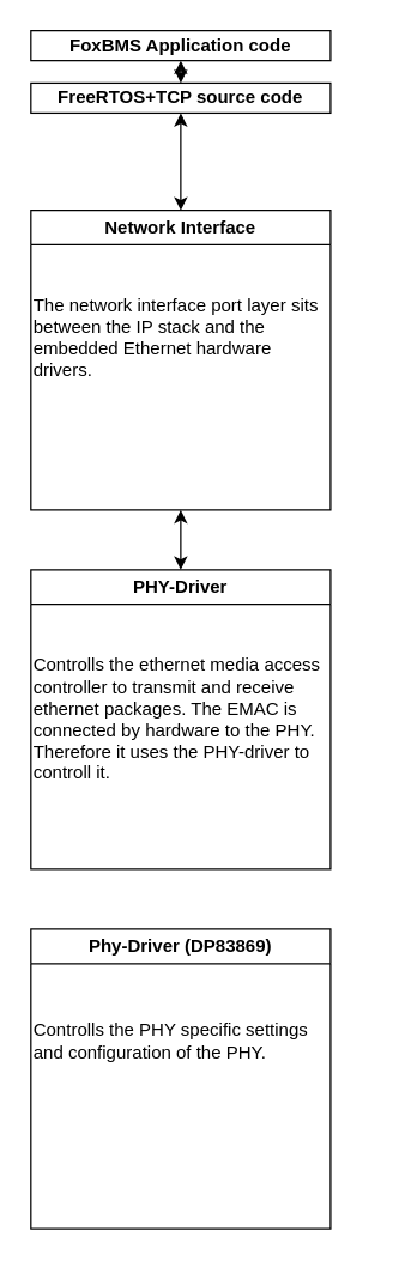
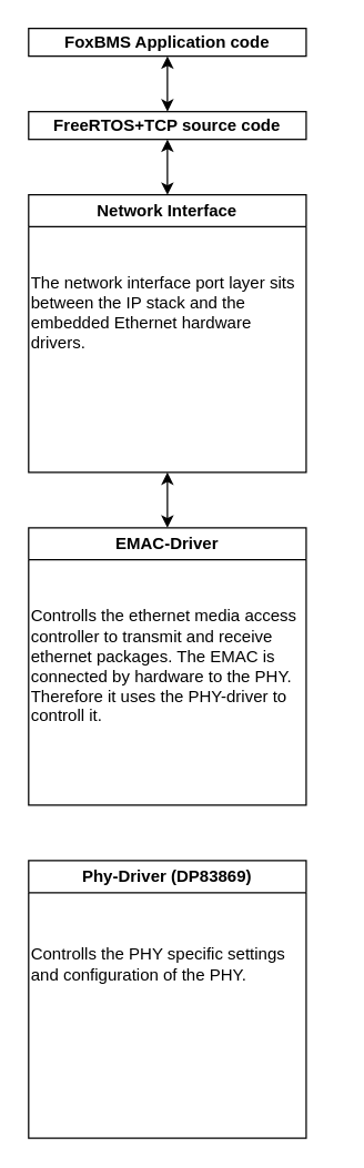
- <mxCell id="8" value="&lt;b&gt;FreeRTOS+TCP source code&lt;/b&gt;" style="rounded=0;whiteSpace=wrap;html=1;" parent="1" vertex="1"><mxGeometry x="20" y="55" width="200" height="20" as="geometry" /></mxCell>
+ <mxCell id="8" value="&lt;b&gt;FreeRTOS+TCP source code&lt;/b&gt;" style="rounded=0;whiteSpace=wrap;html=1;" parent="1" vertex="1"><mxGeometry x="20" y="80" width="200" height="20" as="geometry" /></mxCell>
- <mxCell id="4" value="PHY-Driver" style="swimlane;whiteSpace=wrap;html=1;" parent="1" vertex="1"><mxGeometry x="20" y="380" width="200" height="200" as="geometry" /></mxCell>
+ <mxCell id="4" value="EMAC-Driver" style="swimlane;whiteSpace=wrap;html=1;" parent="1" vertex="1"><mxGeometry x="20" y="380" width="200" height="200" as="geometry" /></mxCell>
